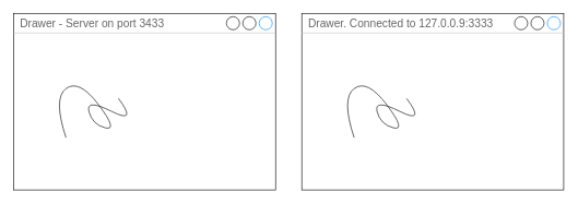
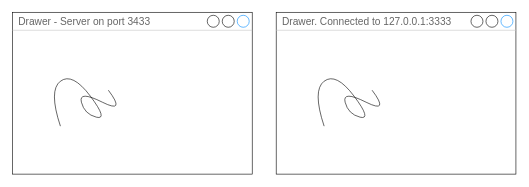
- <mxCell id="4" value="Drawer. Connected to 127.0.0.9:3333" style="strokeWidth=1;shadow=0;dashed=0;align=center;html=1;shape=mxgraph.mockup.containers.window;align=left;verticalAlign=top;spacingLeft=8;strokeColor2=#008cff;strokeColor3=#c4c4c4;fontColor=#666666;mainText=;fontSize=17;labelBackgroundColor=none;whiteSpace=wrap;" vertex="1" parent="1"><mxGeometry x="460" y="20" width="400" height="270" as="geometry" /></mxCell>
+ <mxCell id="4" value="Drawer. Connected to 127.0.0.1:3333" style="strokeWidth=1;shadow=0;dashed=0;align=center;html=1;shape=mxgraph.mockup.containers.window;align=left;verticalAlign=top;spacingLeft=8;strokeColor2=#008cff;strokeColor3=#c4c4c4;fontColor=#666666;mainText=;fontSize=17;labelBackgroundColor=none;whiteSpace=wrap;" vertex="1" parent="1"><mxGeometry x="460" y="20" width="400" height="270" as="geometry" /></mxCell>
